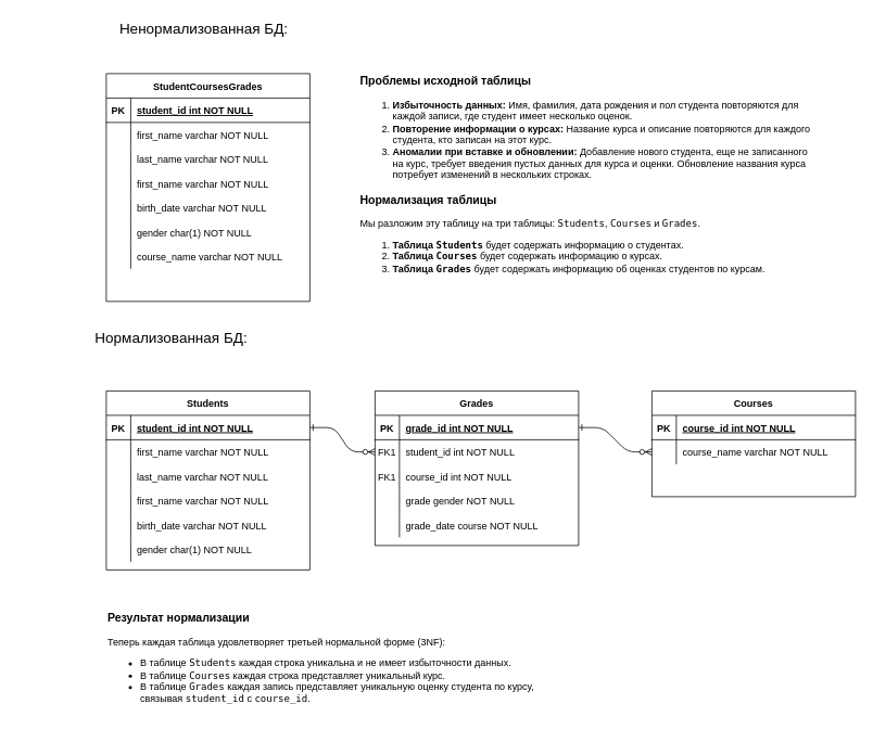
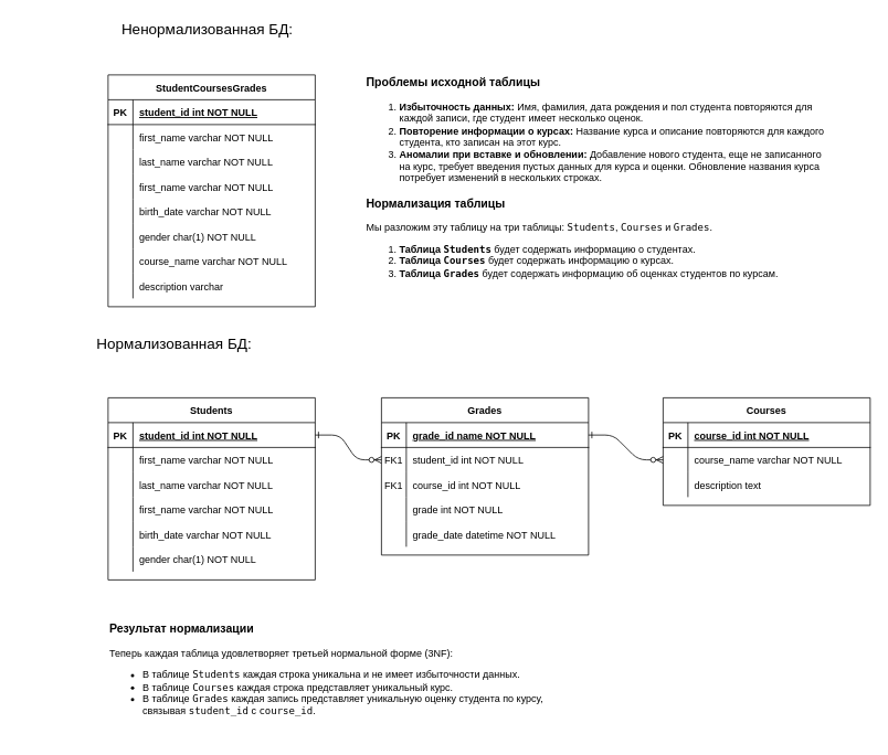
+ <mxCell id="73" value="description varchar" style="shape=partialRectangle;overflow=hidden;connectable=0;fillColor=none;top=0;left=0;bottom=0;right=0;align=left;spacingLeft=6;" parent="71" vertex="1"><mxGeometry x="30" width="220" height="30" as="geometry"><mxRectangle width="220" height="30" as="alternateBounds" /></mxGeometry></mxCell>
- <mxCell id="7" value="grade_id int NOT NULL " style="shape=partialRectangle;overflow=hidden;connectable=0;fillColor=none;top=0;left=0;bottom=0;right=0;align=left;spacingLeft=6;fontStyle=5;" parent="5" vertex="1"><mxGeometry x="30" width="220" height="30" as="geometry"><mxRectangle width="220" height="30" as="alternateBounds" /></mxGeometry></mxCell>
+ <mxCell id="7" value="grade_id name NOT NULL " style="shape=partialRectangle;overflow=hidden;connectable=0;fillColor=none;top=0;left=0;bottom=0;right=0;align=left;spacingLeft=6;fontStyle=5;" parent="5" vertex="1"><mxGeometry x="30" width="220" height="30" as="geometry"><mxRectangle width="220" height="30" as="alternateBounds" /></mxGeometry></mxCell>
+ <mxCell id="29" value="description text" style="shape=partialRectangle;overflow=hidden;connectable=0;fillColor=none;top=0;left=0;bottom=0;right=0;align=left;spacingLeft=6;" parent="27" vertex="1"><mxGeometry x="30" width="220" height="30" as="geometry"><mxRectangle width="220" height="30" as="alternateBounds" /></mxGeometry></mxCell>
- <mxCell id="16" value="grade gender NOT NULL" style="shape=partialRectangle;overflow=hidden;connectable=0;fillColor=none;top=0;left=0;bottom=0;right=0;align=left;spacingLeft=6;" parent="14" vertex="1"><mxGeometry x="30" width="220" height="30" as="geometry"><mxRectangle width="220" height="30" as="alternateBounds" /></mxGeometry></mxCell>
+ <mxCell id="16" value="grade int NOT NULL" style="shape=partialRectangle;overflow=hidden;connectable=0;fillColor=none;top=0;left=0;bottom=0;right=0;align=left;spacingLeft=6;" parent="14" vertex="1"><mxGeometry x="30" width="220" height="30" as="geometry"><mxRectangle width="220" height="30" as="alternateBounds" /></mxGeometry></mxCell>
- <mxCell id="19" value="grade_date course NOT NULL" style="shape=partialRectangle;overflow=hidden;connectable=0;fillColor=none;top=0;left=0;bottom=0;right=0;align=left;spacingLeft=6;" parent="17" vertex="1"><mxGeometry x="30" width="220" height="30" as="geometry"><mxRectangle width="220" height="30" as="alternateBounds" /></mxGeometry></mxCell>
+ <mxCell id="19" value="grade_date datetime NOT NULL" style="shape=partialRectangle;overflow=hidden;connectable=0;fillColor=none;top=0;left=0;bottom=0;right=0;align=left;spacingLeft=6;" parent="17" vertex="1"><mxGeometry x="30" width="220" height="30" as="geometry"><mxRectangle width="220" height="30" as="alternateBounds" /></mxGeometry></mxCell>
